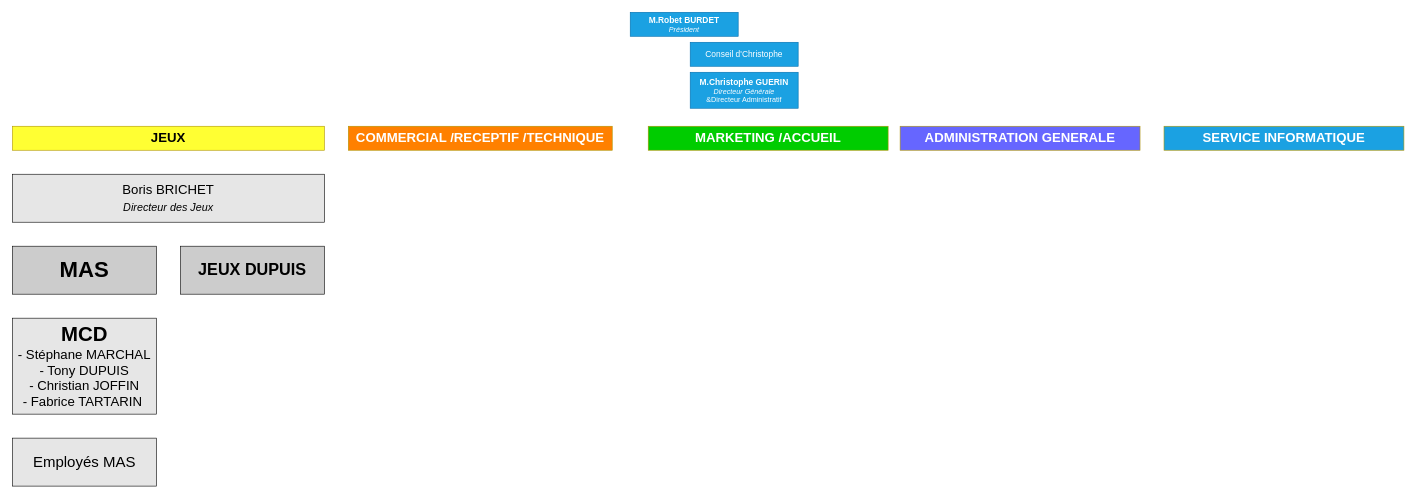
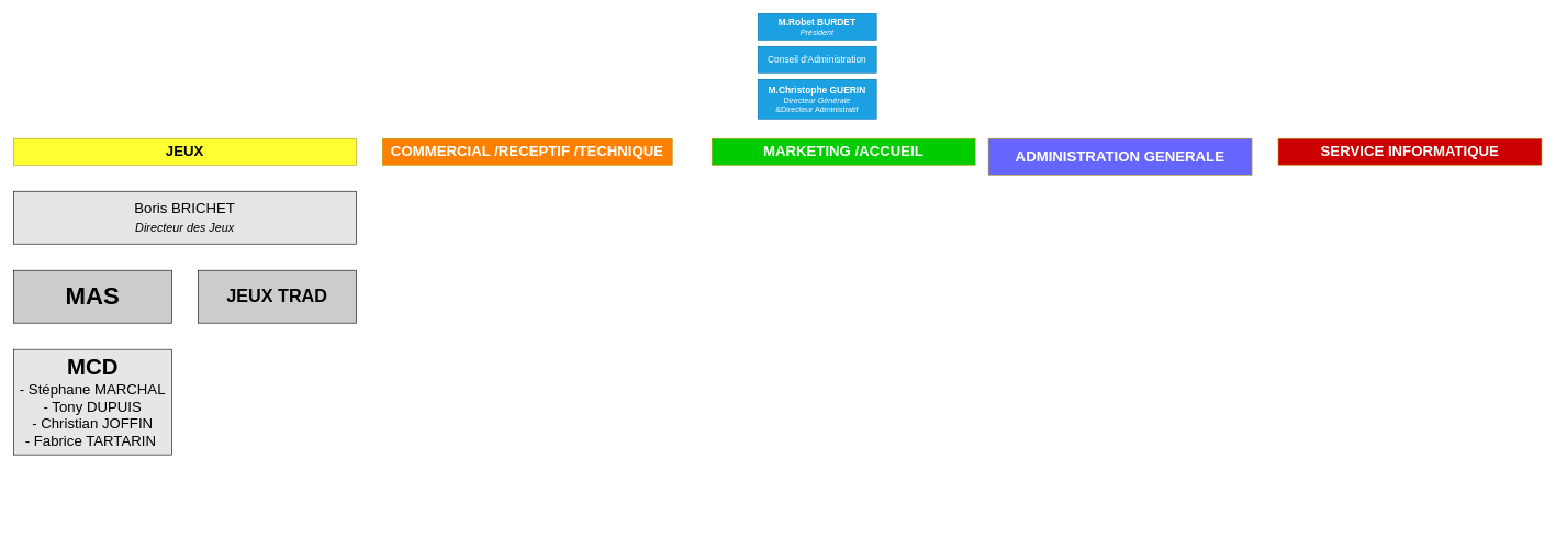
- <mxCell id="2" value="&lt;b&gt;&lt;font style=&quot;font-size: 14px;&quot;&gt;M.Robet BURDET&lt;/font&gt;&lt;/b&gt;&lt;br&gt;&lt;i&gt;Président&lt;/i&gt;" style="rounded=0;whiteSpace=wrap;html=1;fillColor=#1ba1e2;strokeColor=#006EAF;fontColor=#ffffff;" vertex="1" parent="1"><mxGeometry x="1050" y="20" width="180" height="40" as="geometry" /></mxCell>
+ <mxCell id="2" value="&lt;b&gt;&lt;font style=&quot;font-size: 14px;&quot;&gt;M.Robet BURDET&lt;/font&gt;&lt;/b&gt;&lt;br&gt;&lt;i&gt;Président&lt;/i&gt;" style="rounded=0;whiteSpace=wrap;html=1;fillColor=#1ba1e2;strokeColor=#006EAF;fontColor=#ffffff;" vertex="1" parent="1"><mxGeometry x="1150" y="20" width="180" height="40" as="geometry" /></mxCell>
- <mxCell id="4" value="&lt;span style=&quot;font-size: 14px;&quot;&gt;Conseil d'Christophe&lt;/span&gt;" style="rounded=0;whiteSpace=wrap;html=1;fillColor=#1ba1e2;strokeColor=#006EAF;fontColor=#ffffff;" vertex="1" parent="1"><mxGeometry x="1150" y="70" width="180" height="40" as="geometry" /></mxCell>
+ <mxCell id="4" value="&lt;span style=&quot;font-size: 14px;&quot;&gt;Conseil d'Administration&lt;/span&gt;" style="rounded=0;whiteSpace=wrap;html=1;fillColor=#1ba1e2;strokeColor=#006EAF;fontColor=#ffffff;" vertex="1" parent="1"><mxGeometry x="1150" y="70" width="180" height="40" as="geometry" /></mxCell>
- <mxCell id="8" value="&lt;b&gt;&lt;font style=&quot;font-size: 22px;&quot;&gt;ADMINISTRATION GENERALE&lt;/font&gt;&lt;/b&gt;" style="rounded=0;whiteSpace=wrap;html=1;fontSize=14;fillColor=#6666FF;fontColor=#FFFFFF;strokeColor=#B09500;" vertex="1" parent="1"><mxGeometry x="1500" y="210" width="400" height="40" as="geometry" /></mxCell>
+ <mxCell id="8" value="&lt;b&gt;&lt;font style=&quot;font-size: 22px;&quot;&gt;ADMINISTRATION GENERALE&lt;/font&gt;&lt;/b&gt;" style="rounded=0;whiteSpace=wrap;html=1;fontSize=14;fillColor=#6666FF;fontColor=#FFFFFF;strokeColor=#B09500;" vertex="1" parent="1"><mxGeometry x="1500" y="210" width="400" height="55" as="geometry" /></mxCell>
- <mxCell id="9" value="&lt;span style=&quot;font-size: 22px;&quot;&gt;&lt;b&gt;SERVICE INFORMATIQUE&lt;/b&gt;&lt;/span&gt;" style="rounded=0;whiteSpace=wrap;html=1;fontSize=14;fillColor=#1ba1e2;fontColor=#FFFFFF;strokeColor=#B09500;" vertex="1" parent="1"><mxGeometry x="1940" y="210" width="400" height="40" as="geometry" /></mxCell>
+ <mxCell id="9" value="&lt;span style=&quot;font-size: 22px;&quot;&gt;&lt;b&gt;SERVICE INFORMATIQUE&lt;/b&gt;&lt;/span&gt;" style="rounded=0;whiteSpace=wrap;html=1;fontSize=14;fillColor=#CC0000;fontColor=#FFFFFF;strokeColor=#B09500;" vertex="1" parent="1"><mxGeometry x="1940" y="210" width="400" height="40" as="geometry" /></mxCell>
- <mxCell id="12" value="&lt;font color=&quot;#000000&quot;&gt;&lt;b&gt;&lt;font style=&quot;font-size: 27px;&quot;&gt;JEUX DUPUIS&lt;/font&gt;&lt;/b&gt;&lt;br&gt;&lt;/font&gt;" style="rounded=0;whiteSpace=wrap;html=1;fontSize=22;fontColor=#FFFFFF;fillColor=#CCCCCC;gradientColor=none;" vertex="1" parent="1"><mxGeometry x="300" y="410" width="240" height="80" as="geometry" /></mxCell>
+ <mxCell id="12" value="&lt;font color=&quot;#000000&quot;&gt;&lt;b&gt;&lt;font style=&quot;font-size: 27px;&quot;&gt;JEUX TRAD&lt;/font&gt;&lt;/b&gt;&lt;br&gt;&lt;/font&gt;" style="rounded=0;whiteSpace=wrap;html=1;fontSize=22;fontColor=#FFFFFF;fillColor=#CCCCCC;gradientColor=none;" vertex="1" parent="1"><mxGeometry x="300" y="410" width="240" height="80" as="geometry" /></mxCell>
- <mxCell id="14" value="&lt;font color=&quot;#000000&quot;&gt;&lt;font style=&quot;font-size: 25px;&quot;&gt;Employés MAS&lt;/font&gt;&lt;br&gt;&lt;/font&gt;" style="rounded=0;whiteSpace=wrap;html=1;fontSize=22;fontColor=#FFFFFF;fillColor=#E6E6E6;gradientColor=none;" vertex="1" parent="1"><mxGeometry x="20" y="730" width="240" height="80" as="geometry" /></mxCell>
